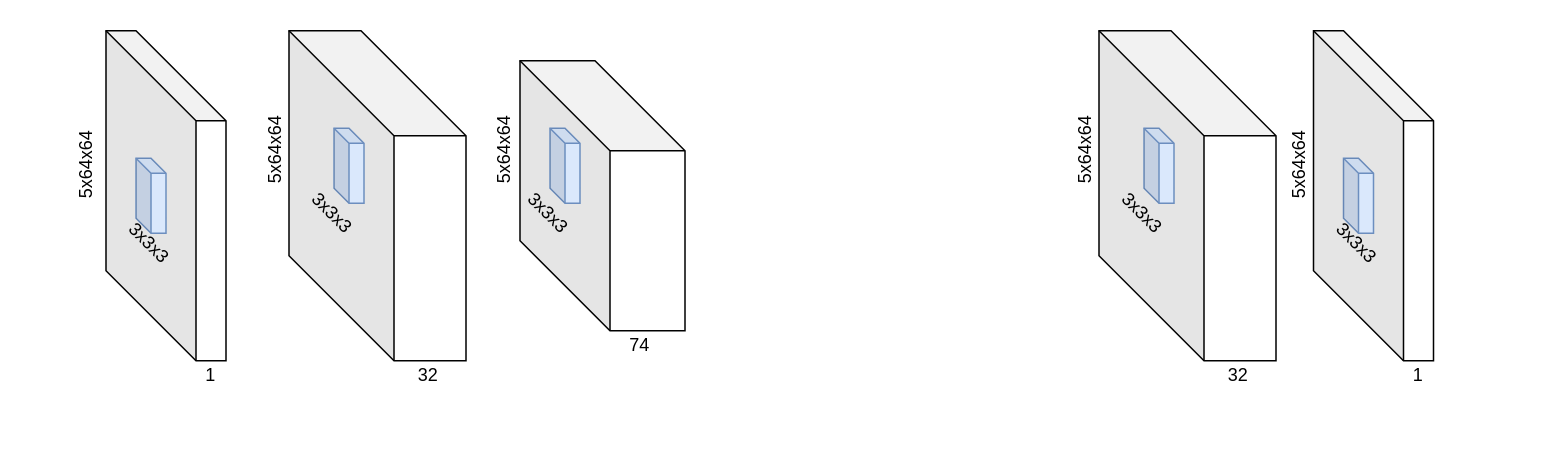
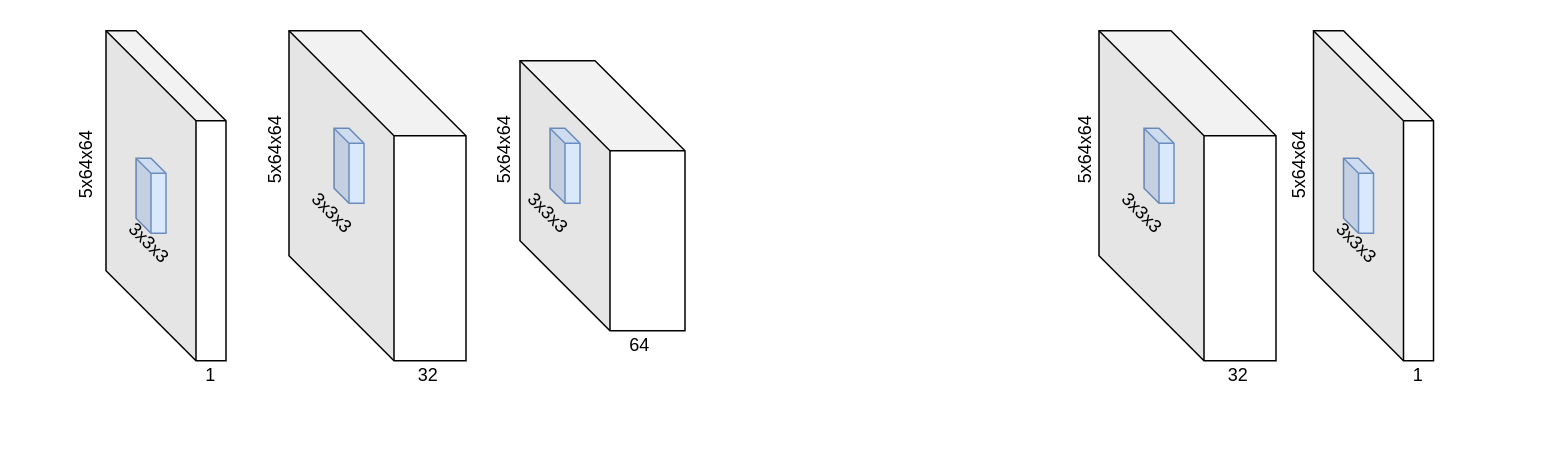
- <mxCell id="25" value="&lt;font style=&quot;font-size: 12px;&quot;&gt;74&lt;/font&gt;" style="whiteSpace=wrap;html=1;gradientColor=none;fillColor=none;strokeColor=none;" vertex="1" parent="1"><mxGeometry x="366" y="200" width="120" height="60" as="geometry" /></mxCell>
+ <mxCell id="25" value="&lt;font style=&quot;font-size: 12px;&quot;&gt;64&lt;/font&gt;" style="whiteSpace=wrap;html=1;gradientColor=none;fillColor=none;strokeColor=none;" vertex="1" parent="1"><mxGeometry x="366" y="200" width="120" height="60" as="geometry" /></mxCell>
